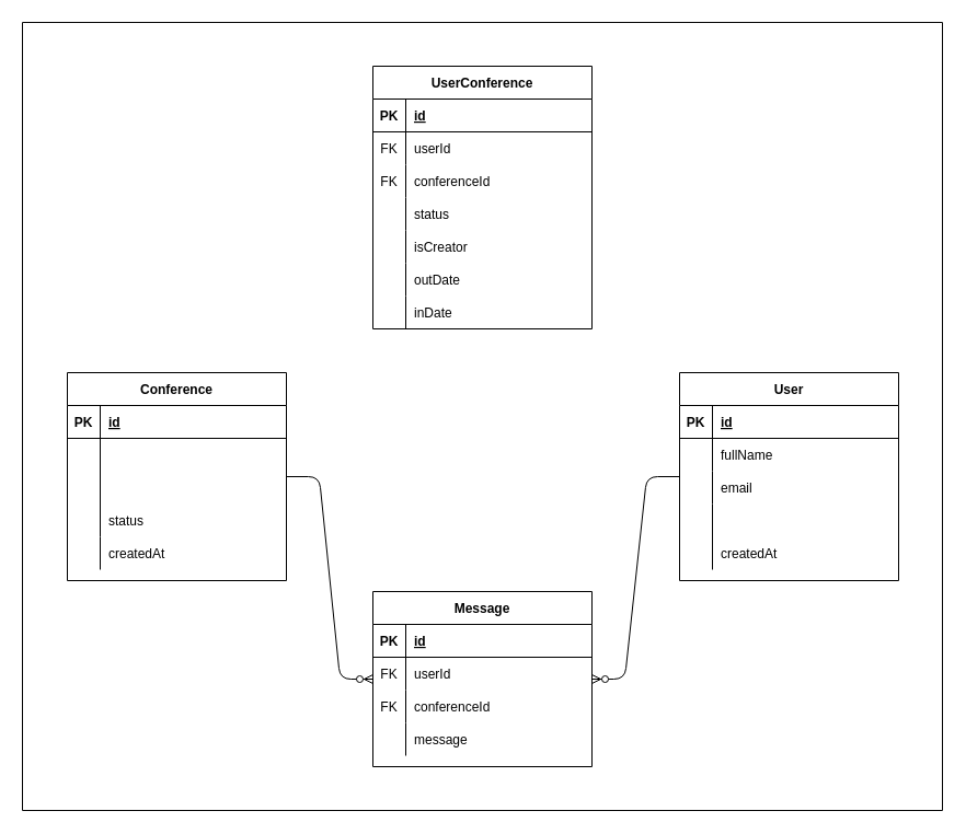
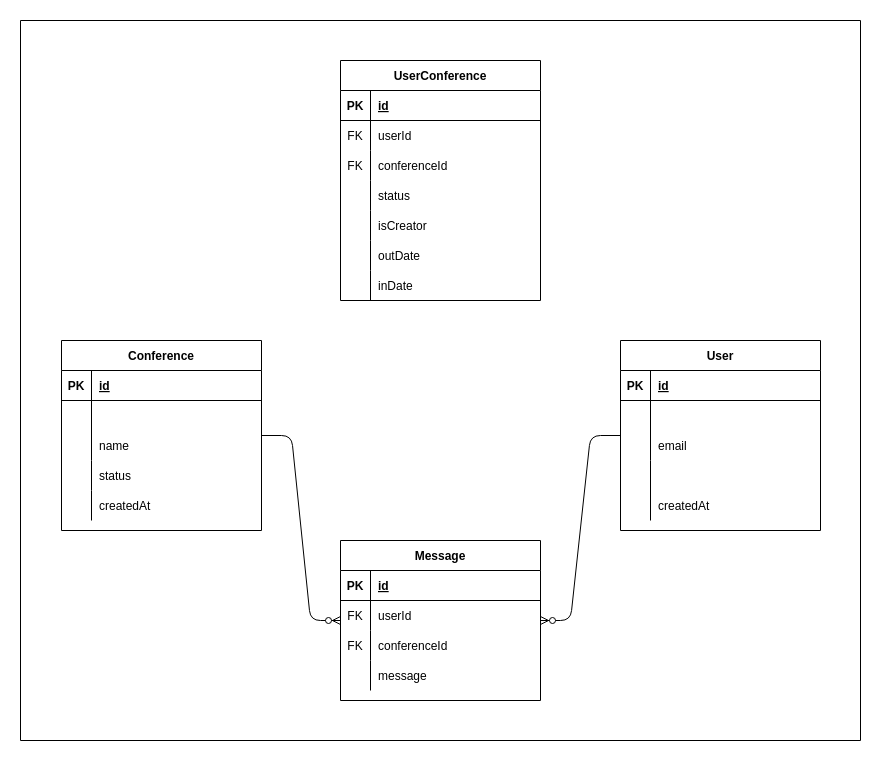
- <mxCell id="45" value="fullName" style="shape=partialRectangle;connectable=0;fillColor=none;top=0;left=0;bottom=0;right=0;align=left;spacingLeft=6;overflow=hidden;" parent="43" vertex="1"><mxGeometry x="30" width="170" height="30" as="geometry" /></mxCell>
+ <mxCell id="10" value="name" style="shape=partialRectangle;connectable=0;fillColor=none;top=0;left=0;bottom=0;right=0;align=left;spacingLeft=6;overflow=hidden;" parent="8" vertex="1"><mxGeometry x="30" width="170" height="30" as="geometry" /></mxCell>
